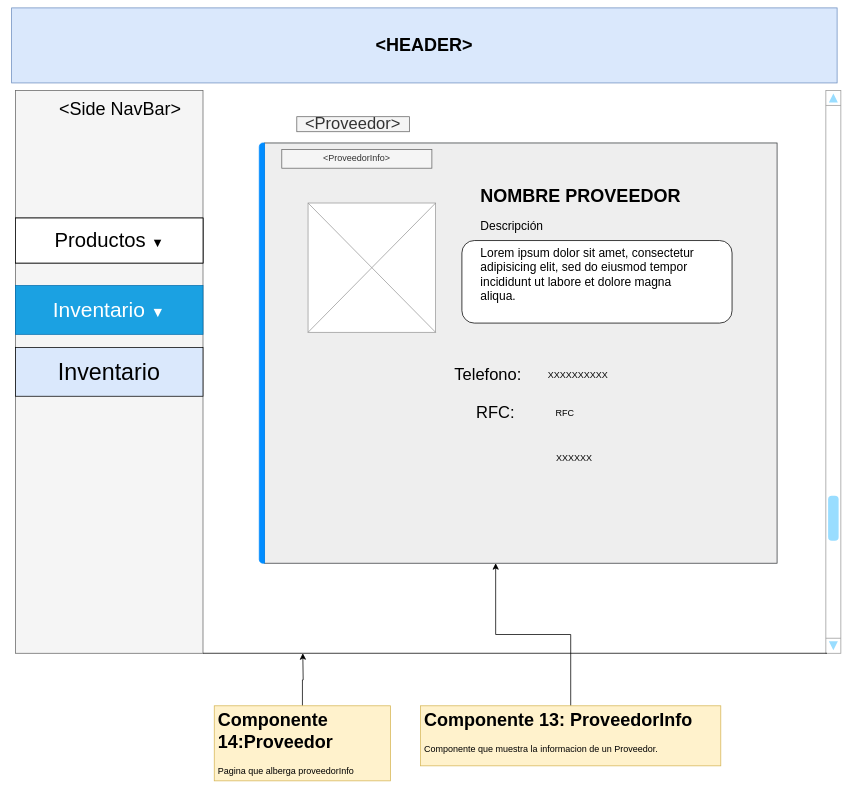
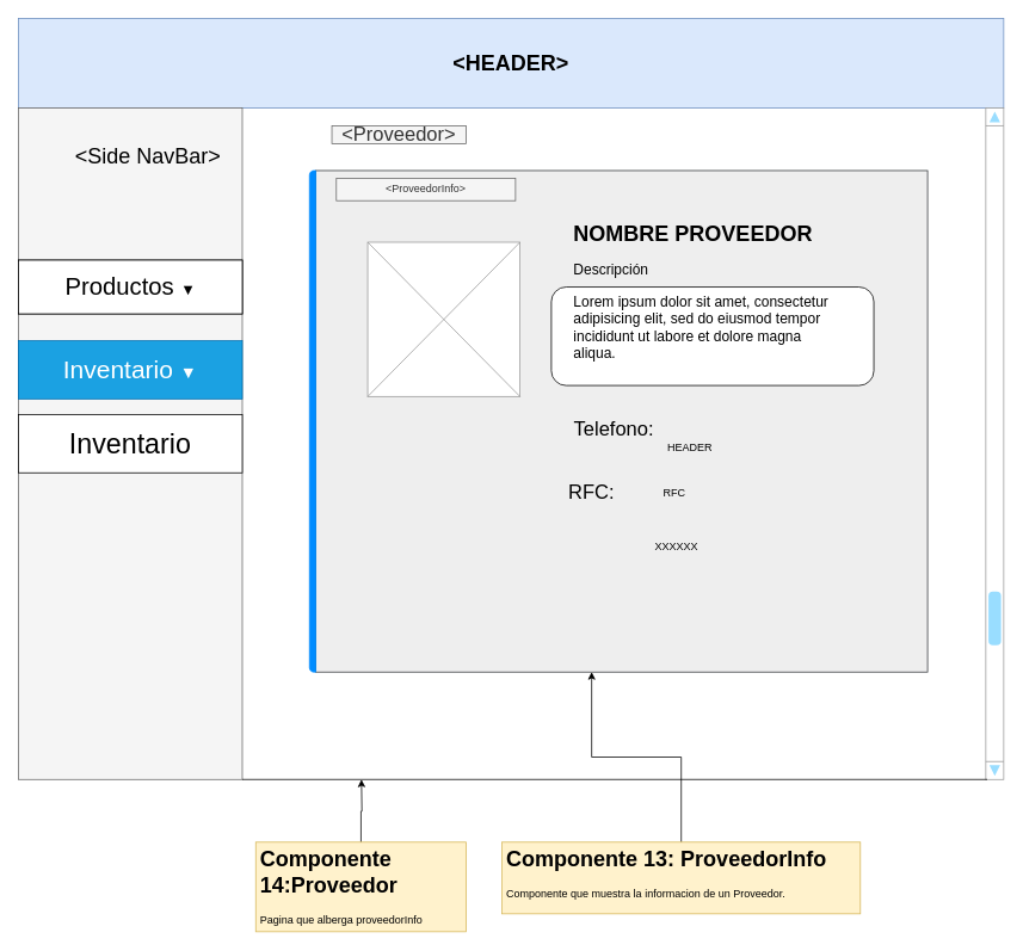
- <mxCell id="2" value="&lt;h1&gt;&amp;lt;HEADER&amp;gt;&lt;br&gt;&lt;/h1&gt;" style="rounded=0;whiteSpace=wrap;html=1;fillColor=#dae8fc;strokeColor=#6c8ebf;" parent="1" vertex="1"><mxGeometry x="15" y="10" width="1100" height="100" as="geometry" /></mxCell>
+ <mxCell id="2" value="&lt;h1&gt;&amp;lt;HEADER&amp;gt;&lt;br&gt;&lt;/h1&gt;" style="rounded=0;whiteSpace=wrap;html=1;fillColor=#dae8fc;strokeColor=#6c8ebf;" parent="1" vertex="1"><mxGeometry width="1100" height="100" as="geometry" x="20" y="20" /></mxCell>
- <mxCell id="6" value="&lt;font style=&quot;font-size: 24px&quot;&gt;&amp;lt;Side NavBar&amp;gt;&lt;/font&gt;" style="text;html=1;strokeColor=none;fillColor=none;align=center;verticalAlign=middle;whiteSpace=wrap;rounded=0;" parent="1" vertex="1"><mxGeometry x="70" y="130" width="180" height="30" as="geometry" /></mxCell>
+ <mxCell id="6" value="&lt;font style=&quot;font-size: 24px&quot;&gt;&amp;lt;Side NavBar&amp;gt;&lt;/font&gt;" style="text;html=1;strokeColor=none;fillColor=none;align=center;verticalAlign=middle;whiteSpace=wrap;rounded=0;" parent="1" vertex="1"><mxGeometry x="75" y="160" width="180" height="30" as="geometry" /></mxCell>
- <mxCell id="26" value="&lt;font style=&quot;font-size: 22px&quot;&gt;&amp;lt;Proveedor&amp;gt;&lt;/font&gt;" style="text;html=1;strokeColor=#666666;fillColor=#f5f5f5;align=center;verticalAlign=middle;whiteSpace=wrap;rounded=0;fontColor=#333333;" parent="1" vertex="1"><mxGeometry x="395" y="155" width="150" height="20" as="geometry" /></mxCell>
+ <mxCell id="26" value="&lt;font style=&quot;font-size: 22px&quot;&gt;&amp;lt;Proveedor&amp;gt;&lt;/font&gt;" style="text;html=1;strokeColor=#666666;fillColor=#f5f5f5;align=center;verticalAlign=middle;whiteSpace=wrap;rounded=0;fontColor=#333333;" parent="1" vertex="1"><mxGeometry x="370" y="140" width="150" height="20" as="geometry" /></mxCell>
- <mxCell id="10" value="&lt;font style=&quot;font-size: 31px&quot;&gt;Inventario&lt;/font&gt;" style="rounded=0;whiteSpace=wrap;html=1;fillColor=#dae8fc;" parent="1" vertex="1"><mxGeometry y="462.5" width="250" height="65" as="geometry" x="20" /></mxCell>
+ <mxCell id="10" value="&lt;font style=&quot;font-size: 31px&quot;&gt;Inventario&lt;/font&gt;" style="rounded=0;whiteSpace=wrap;html=1;" parent="1" vertex="1"><mxGeometry y="462.5" width="250" height="65" as="geometry" x="20" /></mxCell>
- <mxCell id="17" value="&lt;font style=&quot;font-size: 22px&quot;&gt;Telefono:&lt;/font&gt;" style="text;html=1;strokeColor=none;fillColor=none;align=center;verticalAlign=middle;whiteSpace=wrap;rounded=0;" parent="11" vertex="1"><mxGeometry x="310" y="300" width="110" height="20" as="geometry" /></mxCell>
+ <mxCell id="17" value="&lt;font style=&quot;font-size: 22px&quot;&gt;Telefono:&lt;/font&gt;" style="text;html=1;strokeColor=none;fillColor=none;align=center;verticalAlign=middle;whiteSpace=wrap;rounded=0;" parent="11" vertex="1"><mxGeometry x="345" y="280" width="110" height="20" as="geometry" /></mxCell>
- <mxCell id="18" value="XXXXXXXXXX" style="text;html=1;strokeColor=none;fillColor=none;align=center;verticalAlign=middle;whiteSpace=wrap;rounded=0;" parent="11" vertex="1"><mxGeometry x="465" y="300" width="40" height="20" as="geometry" /></mxCell>
+ <mxCell id="18" value="HEADER" style="text;html=1;strokeColor=none;fillColor=none;align=center;verticalAlign=middle;whiteSpace=wrap;rounded=0;" parent="11" vertex="1"><mxGeometry x="465" y="300" width="40" height="20" as="geometry" /></mxCell>
- <mxCell id="21" value="XXXXXX" style="text;html=1;strokeColor=none;fillColor=none;align=center;verticalAlign=middle;whiteSpace=wrap;rounded=0;" parent="11" vertex="1"><mxGeometry x="450" y="410" width="60" height="20" as="geometry" /></mxCell>
+ <mxCell id="21" value="XXXXXX" style="text;html=1;strokeColor=none;fillColor=none;align=center;verticalAlign=middle;whiteSpace=wrap;rounded=0;" parent="11" vertex="1"><mxGeometry x="440" y="410" width="60" height="20" as="geometry" /></mxCell>
